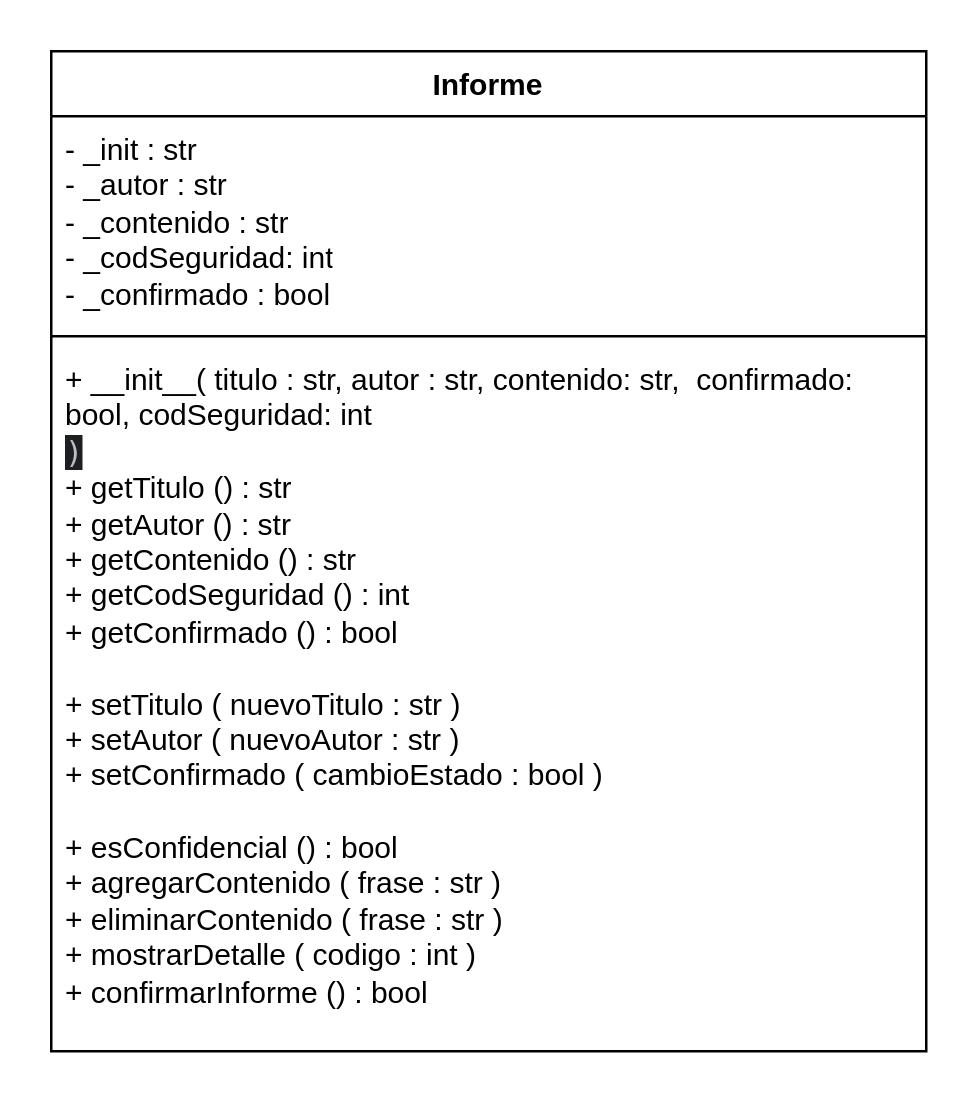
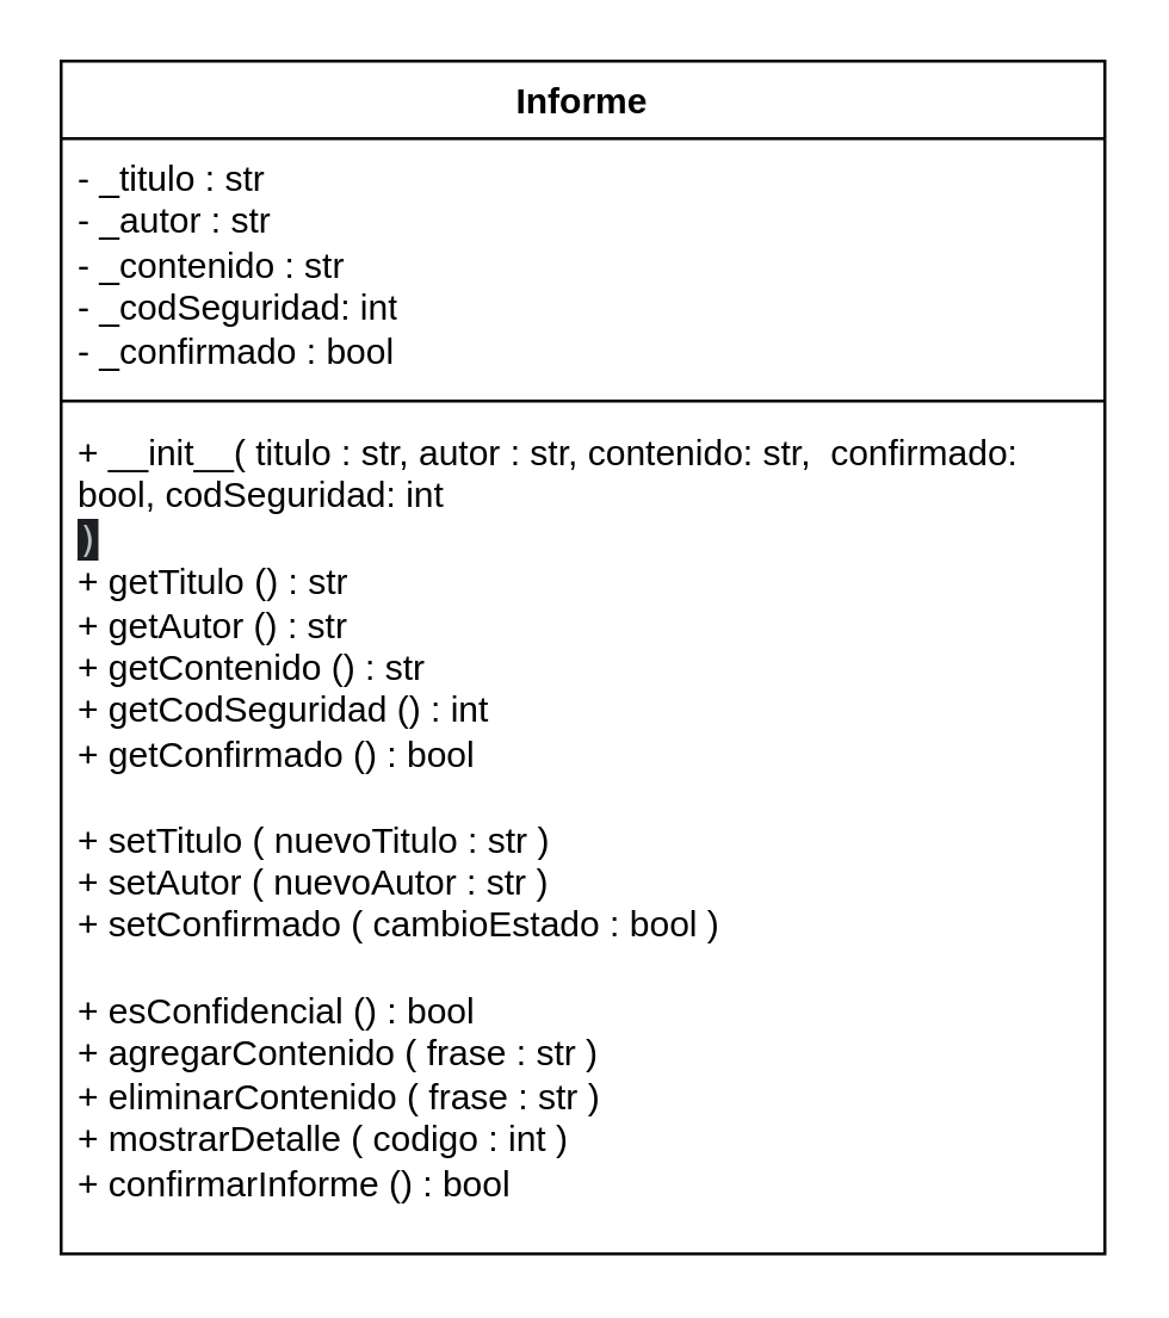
- <mxCell id="3" value="- _init : str&lt;div&gt;- _autor : str&lt;/div&gt;&lt;div&gt;- _contenido : str&lt;/div&gt;&lt;div&gt;- _codSeguridad: int&lt;/div&gt;&lt;div&gt;- _confirmado : bool&lt;/div&gt;" style="text;strokeColor=none;fillColor=none;align=left;verticalAlign=top;spacingLeft=4;spacingRight=4;overflow=hidden;rotatable=0;points=[[0,0.5],[1,0.5]];portConstraint=eastwest;whiteSpace=wrap;html=1;" vertex="1" parent="2"><mxGeometry y="26" width="350" height="84" as="geometry" /></mxCell>
+ <mxCell id="3" value="- _titulo : str&lt;div&gt;- _autor : str&lt;/div&gt;&lt;div&gt;- _contenido : str&lt;/div&gt;&lt;div&gt;- _codSeguridad: int&lt;/div&gt;&lt;div&gt;- _confirmado : bool&lt;/div&gt;" style="text;strokeColor=none;fillColor=none;align=left;verticalAlign=top;spacingLeft=4;spacingRight=4;overflow=hidden;rotatable=0;points=[[0,0.5],[1,0.5]];portConstraint=eastwest;whiteSpace=wrap;html=1;" vertex="1" parent="2"><mxGeometry y="26" width="350" height="84" as="geometry" /></mxCell>
